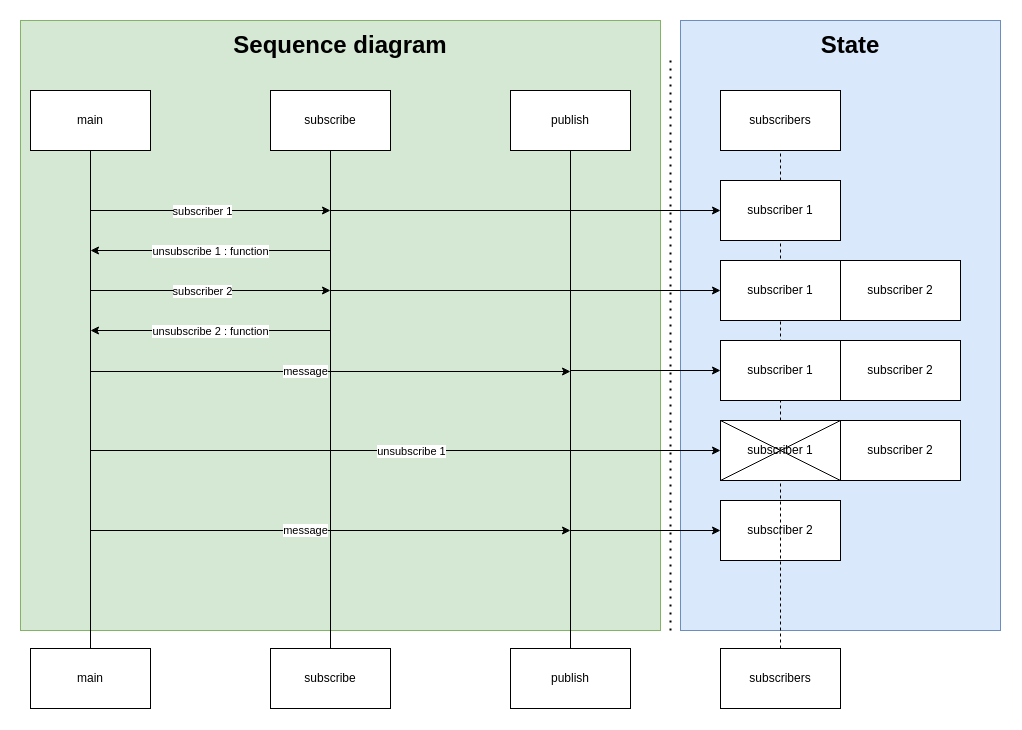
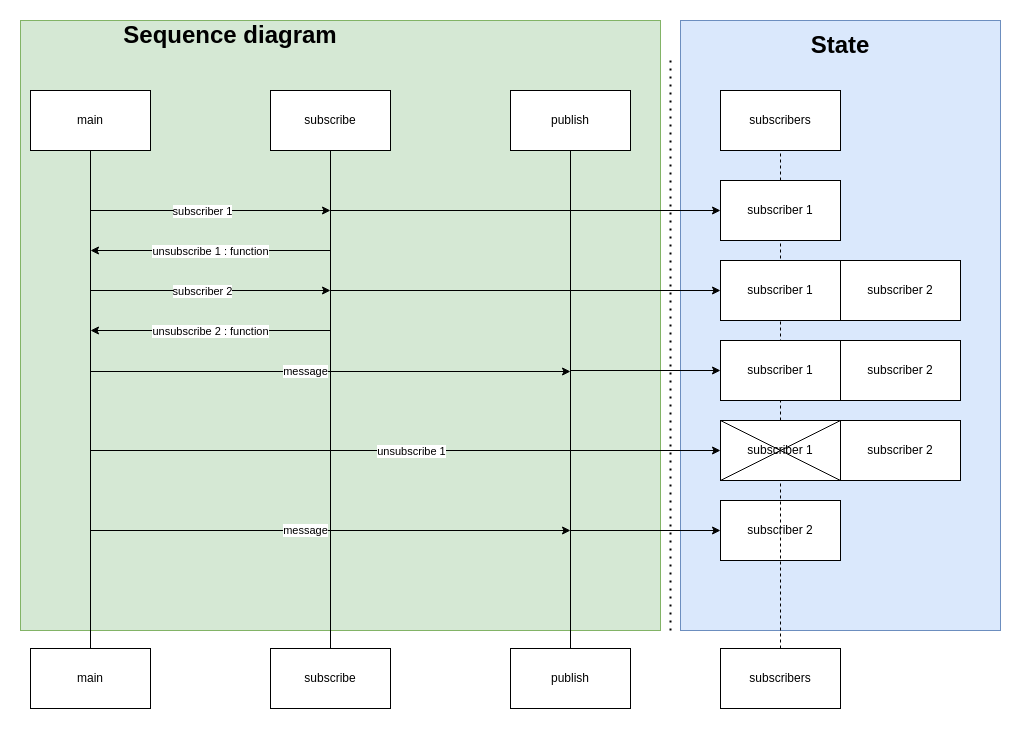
- <mxCell id="40" value="&lt;h1&gt;Sequence diagram&lt;/h1&gt;" style="text;html=1;strokeColor=none;fillColor=none;align=center;verticalAlign=middle;whiteSpace=wrap;rounded=0;" vertex="1" parent="1"><mxGeometry x="210" y="35" width="260" height="20" as="geometry" /></mxCell>
+ <mxCell id="40" value="&lt;h1&gt;Sequence diagram&lt;/h1&gt;" style="text;html=1;strokeColor=none;fillColor=none;align=center;verticalAlign=middle;whiteSpace=wrap;rounded=0;" vertex="1" parent="1"><mxGeometry x="100" y="25" width="260" height="20" as="geometry" /></mxCell>
- <mxCell id="39" value="&lt;h1&gt;&lt;b&gt;State&lt;/b&gt;&lt;/h1&gt;" style="text;html=1;strokeColor=none;fillColor=none;align=center;verticalAlign=middle;whiteSpace=wrap;rounded=0;" vertex="1" parent="1"><mxGeometry x="820" y="30" width="60" height="30" as="geometry" /></mxCell>
+ <mxCell id="39" value="&lt;h1&gt;&lt;b&gt;State&lt;/b&gt;&lt;/h1&gt;" style="text;html=1;strokeColor=none;fillColor=none;align=center;verticalAlign=middle;whiteSpace=wrap;rounded=0;" vertex="1" parent="1"><mxGeometry x="810" y="30" width="60" height="30" as="geometry" /></mxCell>
